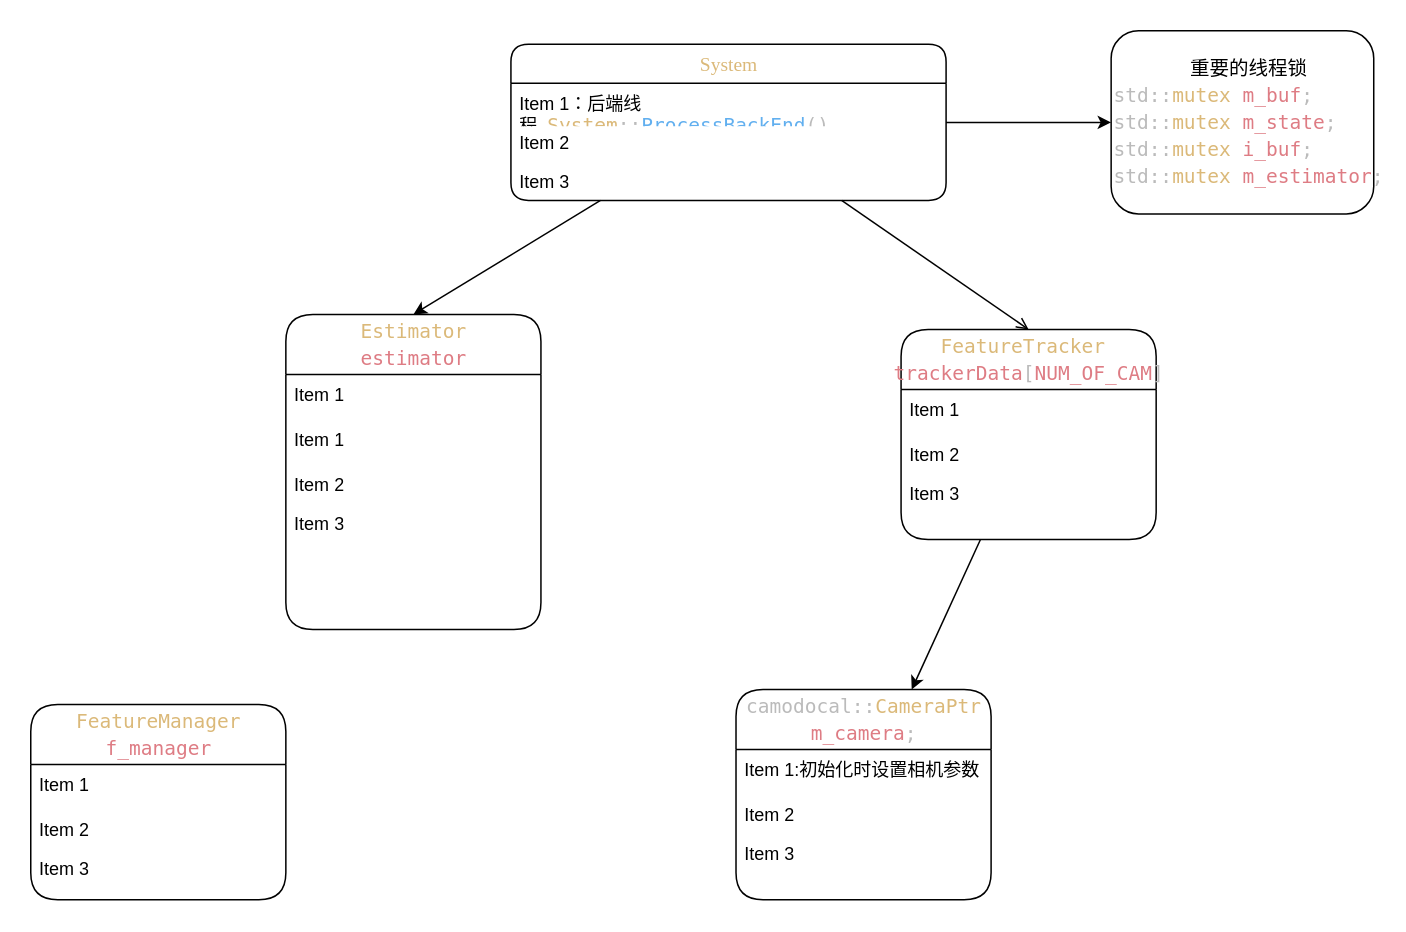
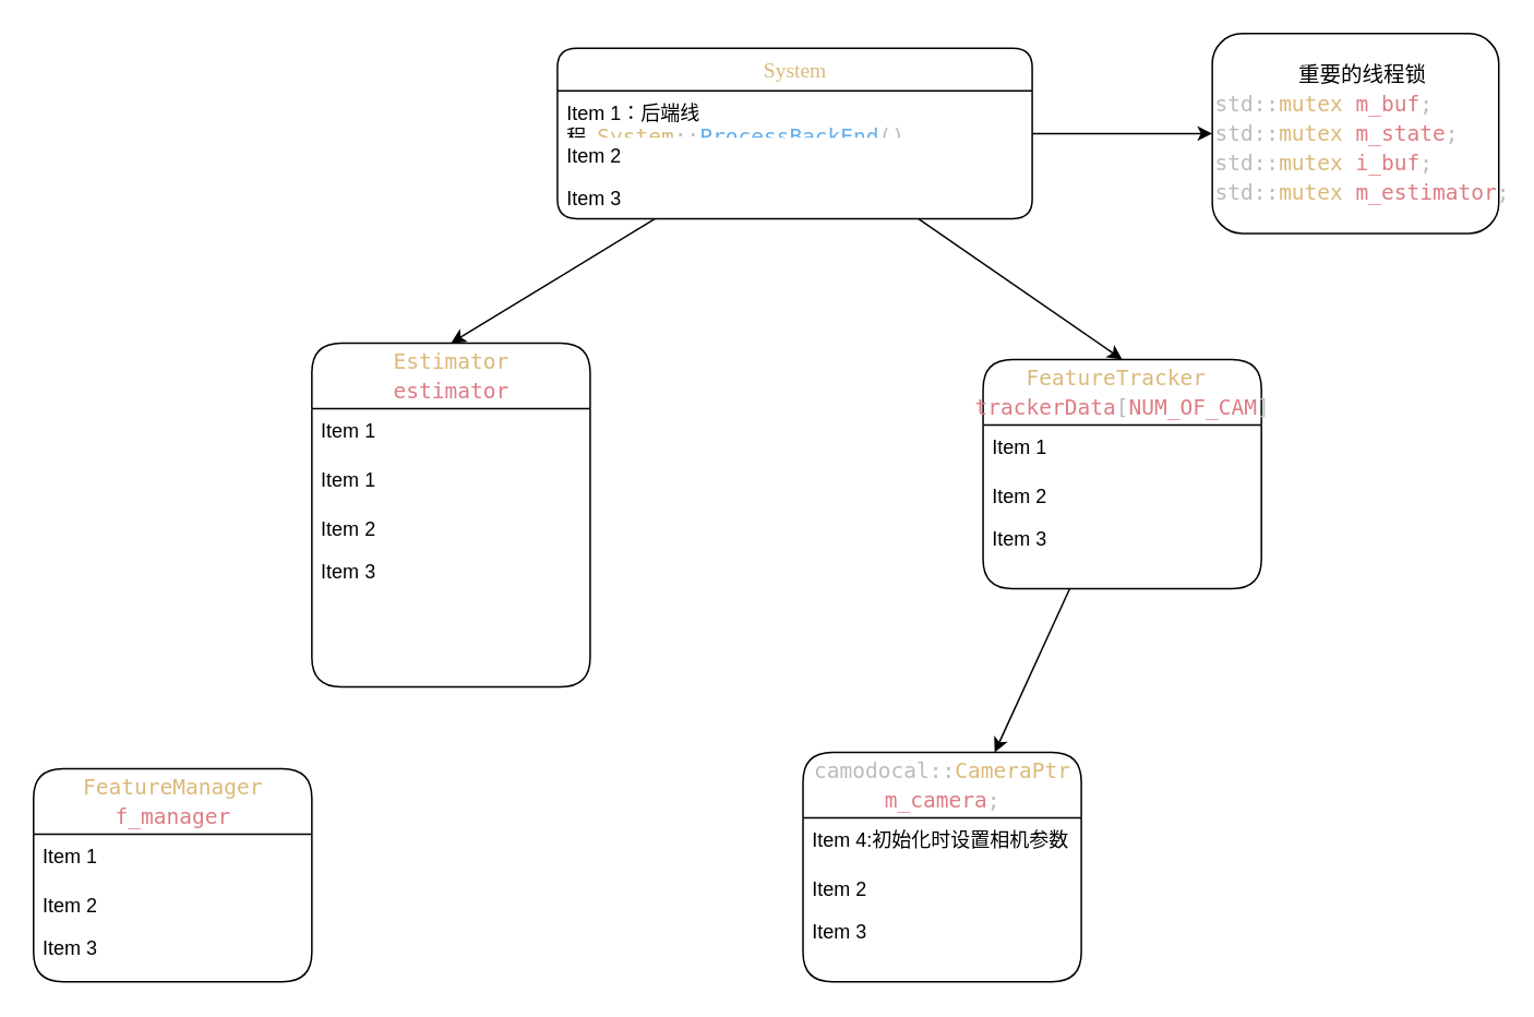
- <mxCell id="2" value="" style="edgeStyle=none;rounded=1;html=1;entryX=0.5;entryY=0;entryDx=0;entryDy=0;endArrow=open;" parent="1" source="5" target="15" edge="1"><mxGeometry relative="1" as="geometry"><mxPoint x="460" y="223" as="targetPoint" /></mxGeometry></mxCell>
+ <mxCell id="2" value="" style="edgeStyle=none;rounded=1;html=1;entryX=0.5;entryY=0;entryDx=0;entryDy=0;" parent="1" source="5" target="15" edge="1"><mxGeometry relative="1" as="geometry"><mxPoint x="460" y="223" as="targetPoint" /></mxGeometry></mxCell>
- <mxCell id="20" value="Item 1:初始化时设置相机参数" style="text;strokeColor=none;fillColor=none;align=left;verticalAlign=top;spacingLeft=4;spacingRight=4;overflow=hidden;rotatable=0;points=[[0,0.5],[1,0.5]];portConstraint=eastwest;whiteSpace=wrap;html=1;" parent="19" vertex="1"><mxGeometry y="40" width="170" height="30" as="geometry" /></mxCell>
+ <mxCell id="20" value="Item 4:初始化时设置相机参数" style="text;strokeColor=none;fillColor=none;align=left;verticalAlign=top;spacingLeft=4;spacingRight=4;overflow=hidden;rotatable=0;points=[[0,0.5],[1,0.5]];portConstraint=eastwest;whiteSpace=wrap;html=1;" parent="19" vertex="1"><mxGeometry y="40" width="170" height="30" as="geometry" /></mxCell>
